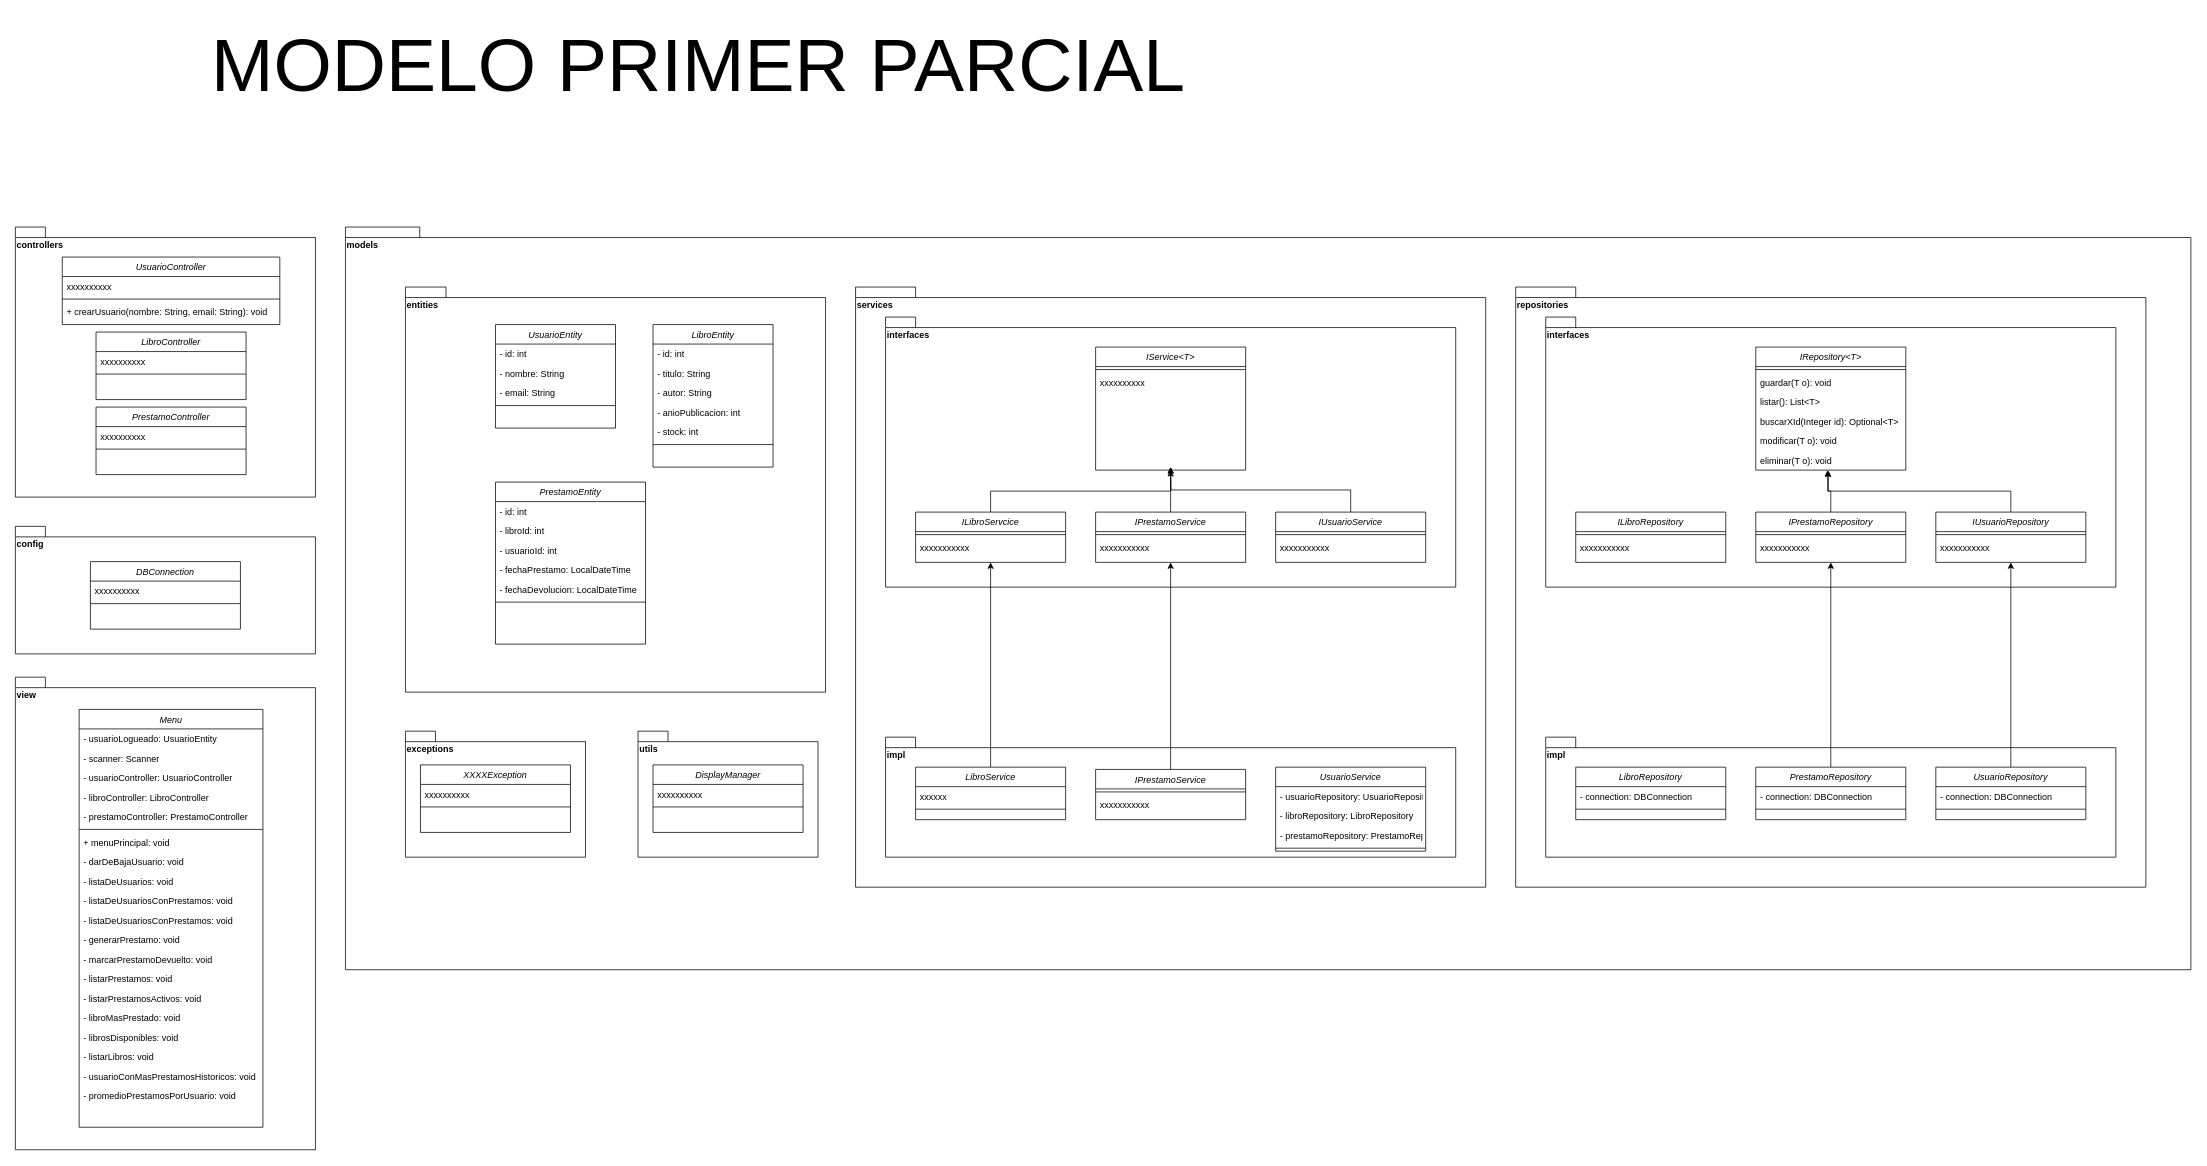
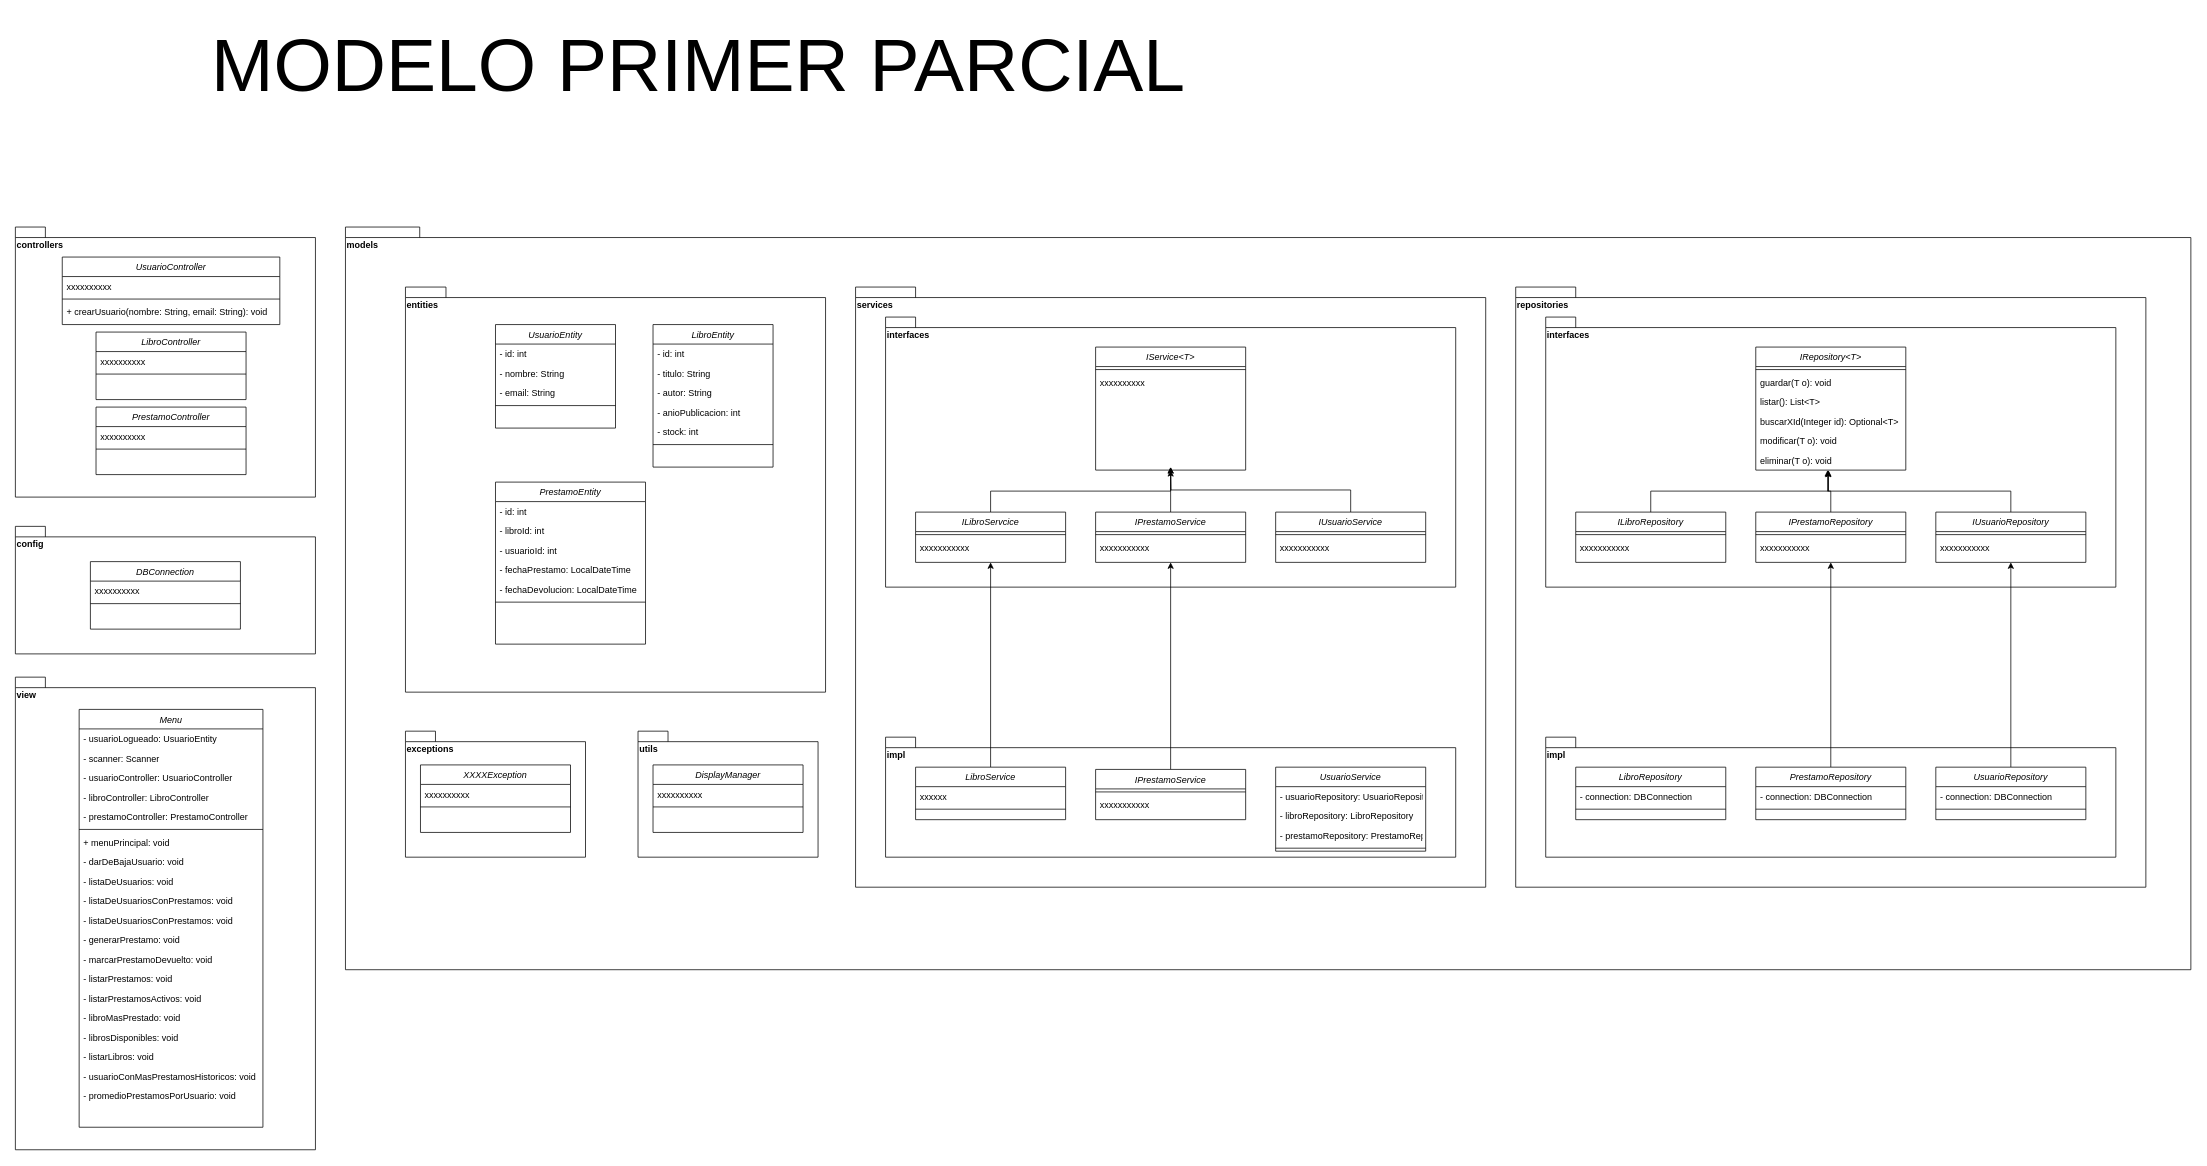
+ <mxCell id="46" style="edgeStyle=orthogonalEdgeStyle;rounded=0;orthogonalLoop=1;jettySize=auto;html=1;exitX=0.5;exitY=0;exitDx=0;exitDy=0;entryX=0.484;entryY=1;entryDx=0;entryDy=0;entryPerimeter=0;" edge="1" parent="1" source="40" target="36"><mxGeometry relative="1" as="geometry" /></mxCell>
